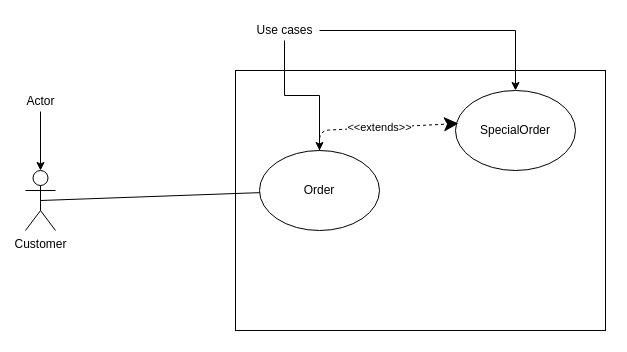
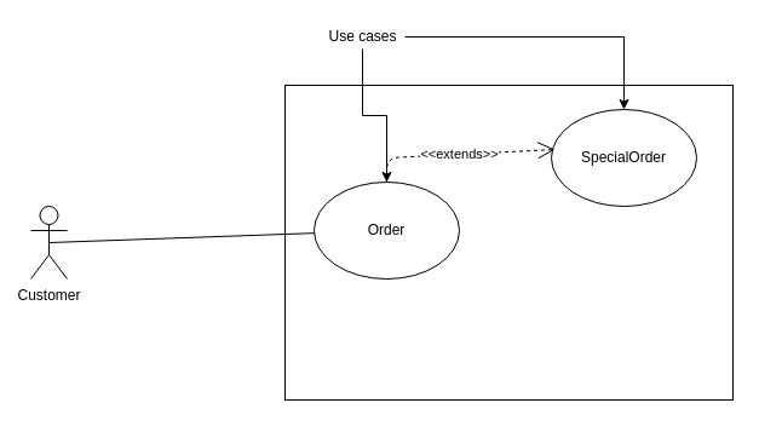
- <mxCell id="12" value="Use cases" style="text;html=1;align=center;verticalAlign=middle;resizable=0;points=[];autosize=1;" vertex="1" parent="1"><mxGeometry x="249" y="20" width="70" height="20" as="geometry" /></mxCell>
+ <mxCell id="12" value="Use cases" style="text;html=1;align=center;verticalAlign=middle;resizable=0;points=[];autosize=1;" vertex="1" parent="1"><mxGeometry x="264" y="20" width="70" height="20" as="geometry" /></mxCell>
- <mxCell id="9" value="Actor" style="text;html=1;align=center;verticalAlign=middle;resizable=0;points=[];autosize=1;" vertex="1" parent="1"><mxGeometry x="20" y="91" width="40" height="20" as="geometry" /></mxCell>
- <mxCell id="6" value="&amp;lt;&amp;lt;extends&amp;gt;&amp;gt;" style="endArrow=classic;endSize=12;dashed=1;html=1;entryX=0.025;entryY=0.413;entryDx=0;entryDy=0;entryPerimeter=0;" edge="1" parent="1" source="4" target="5"><mxGeometry width="160" relative="1" as="geometry"><mxPoint x="315" y="150" as="sourcePoint" /><mxPoint x="475" y="150" as="targetPoint" /><Array as="points"><mxPoint x="319" y="130" /></Array></mxGeometry></mxCell>
+ <mxCell id="6" value="&amp;lt;&amp;lt;extends&amp;gt;&amp;gt;" style="endArrow=open;endSize=12;dashed=1;html=1;entryX=0.025;entryY=0.413;entryDx=0;entryDy=0;entryPerimeter=0;" edge="1" parent="1" source="4" target="5"><mxGeometry width="160" relative="1" as="geometry"><mxPoint x="315" y="150" as="sourcePoint" /><mxPoint x="475" y="150" as="targetPoint" /><Array as="points"><mxPoint x="319" y="130" /></Array></mxGeometry></mxCell>
- <mxCell id="8" style="edgeStyle=orthogonalEdgeStyle;rounded=0;orthogonalLoop=1;jettySize=auto;html=1;entryX=0.5;entryY=0;entryDx=0;entryDy=0;entryPerimeter=0;" edge="1" parent="1" source="9" target="2"><mxGeometry relative="1" as="geometry" /></mxCell>
